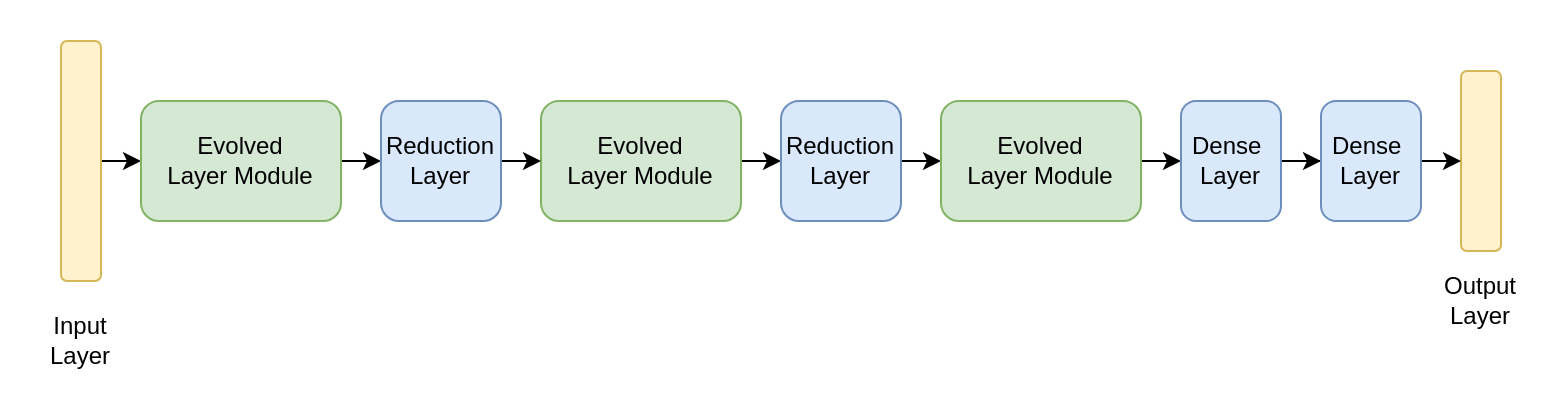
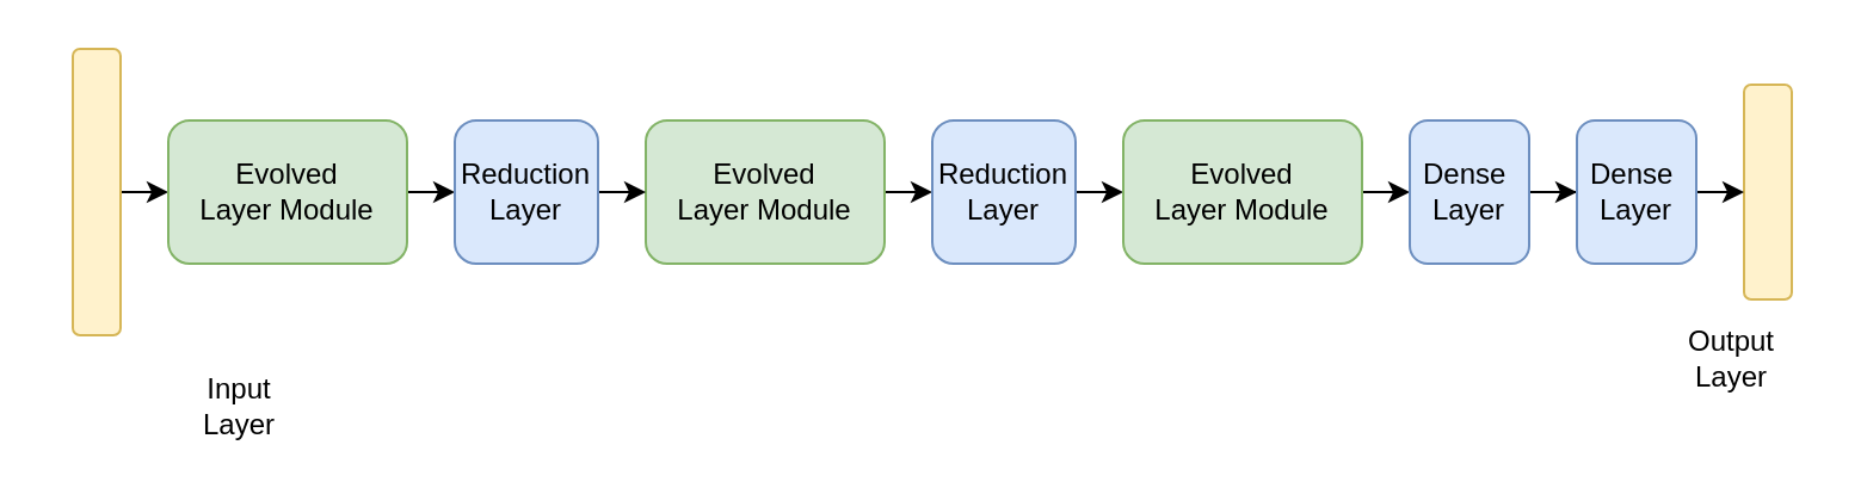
- <mxCell id="20" value="Output&lt;br&gt;Layer" style="text;html=1;strokeColor=none;fillColor=none;align=center;verticalAlign=middle;whiteSpace=wrap;rounded=0;" vertex="1" parent="1"><mxGeometry x="720" y="140" width="40" height="20" as="geometry" /></mxCell>
+ <mxCell id="20" value="Output&lt;br&gt;Layer" style="text;html=1;strokeColor=none;fillColor=none;align=center;verticalAlign=middle;whiteSpace=wrap;rounded=0;" vertex="1" parent="1"><mxGeometry x="705" y="140" width="40" height="20" as="geometry" /></mxCell>
- <mxCell id="19" value="Input&lt;br&gt;Layer" style="text;html=1;strokeColor=none;fillColor=none;align=center;verticalAlign=middle;whiteSpace=wrap;rounded=0;" vertex="1" parent="1"><mxGeometry x="20" y="160" width="40" height="20" as="geometry" /></mxCell>
+ <mxCell id="19" value="Input&lt;br&gt;Layer" style="text;html=1;strokeColor=none;fillColor=none;align=center;verticalAlign=middle;whiteSpace=wrap;rounded=0;" vertex="1" parent="1"><mxGeometry x="80" y="160" width="40" height="20" as="geometry" /></mxCell>
